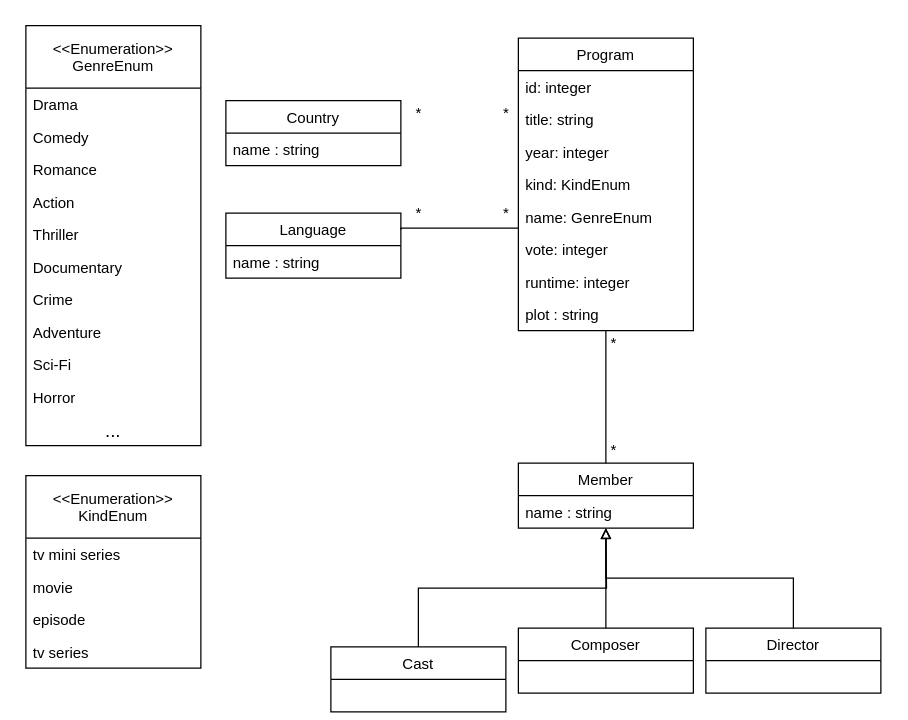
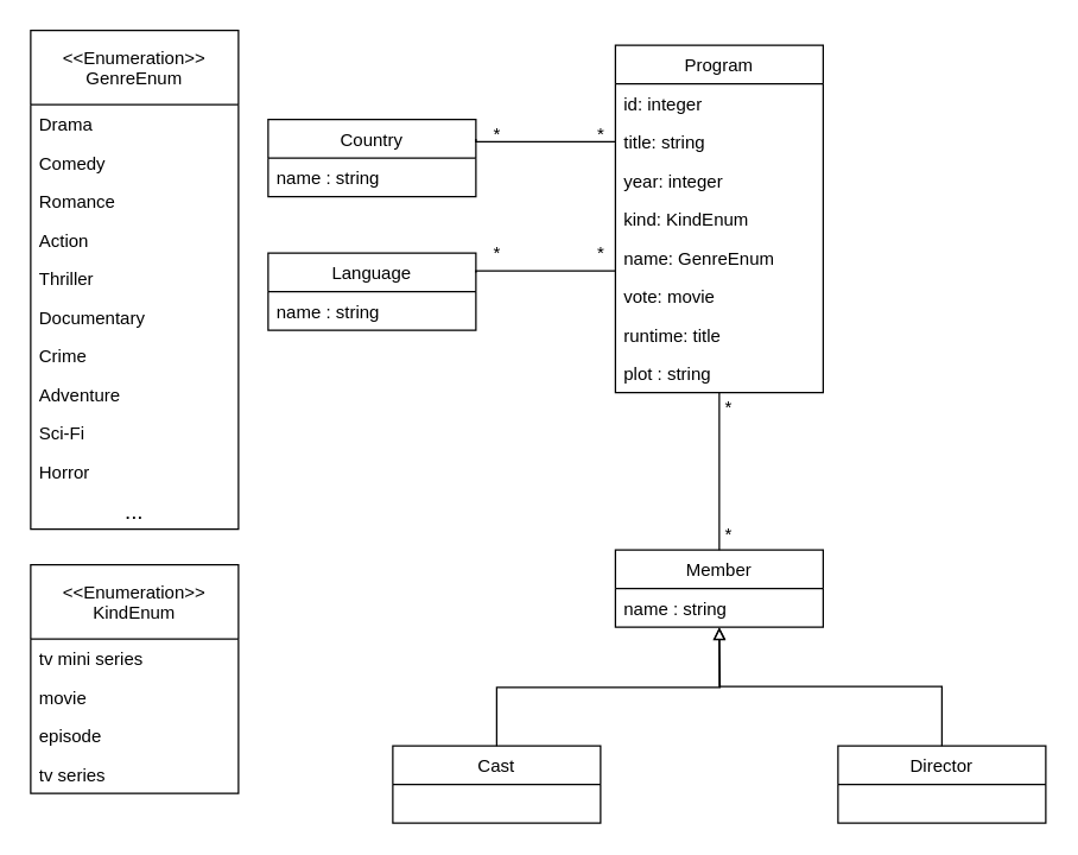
+ <mxCell id="32" style="edgeStyle=orthogonalEdgeStyle;rounded=0;orthogonalLoop=1;jettySize=auto;html=1;exitX=1;exitY=0.25;exitDx=0;exitDy=0;entryX=0;entryY=0.5;entryDx=0;entryDy=0;fontSize=12;endArrow=none;endFill=0;" edge="1" parent="1" source="33" target="4"><mxGeometry relative="1" as="geometry"><Array as="points"><mxPoint x="320" y="95" /></Array></mxGeometry></mxCell>
- <mxCell id="8" value="vote: integer" style="text;strokeColor=none;fillColor=none;align=left;verticalAlign=top;spacingLeft=4;spacingRight=4;overflow=hidden;rotatable=0;points=[[0,0.5],[1,0.5]];portConstraint=eastwest;" parent="2" vertex="1"><mxGeometry y="156" width="140" height="26" as="geometry" /></mxCell>
+ <mxCell id="8" value="vote: movie" style="text;strokeColor=none;fillColor=none;align=left;verticalAlign=top;spacingLeft=4;spacingRight=4;overflow=hidden;rotatable=0;points=[[0,0.5],[1,0.5]];portConstraint=eastwest;" parent="2" vertex="1"><mxGeometry y="156" width="140" height="26" as="geometry" /></mxCell>
- <mxCell id="9" value="runtime: integer" style="text;strokeColor=none;fillColor=none;align=left;verticalAlign=top;spacingLeft=4;spacingRight=4;overflow=hidden;rotatable=0;points=[[0,0.5],[1,0.5]];portConstraint=eastwest;" parent="2" vertex="1"><mxGeometry y="182" width="140" height="26" as="geometry" /></mxCell>
+ <mxCell id="9" value="runtime: title" style="text;strokeColor=none;fillColor=none;align=left;verticalAlign=top;spacingLeft=4;spacingRight=4;overflow=hidden;rotatable=0;points=[[0,0.5],[1,0.5]];portConstraint=eastwest;" parent="2" vertex="1"><mxGeometry y="182" width="140" height="26" as="geometry" /></mxCell>
- <mxCell id="28" style="edgeStyle=orthogonalEdgeStyle;rounded=0;orthogonalLoop=1;jettySize=auto;html=1;exitX=0.5;exitY=0;exitDx=0;exitDy=0;entryX=0.5;entryY=1;entryDx=0;entryDy=0;endArrow=block;endFill=0;" edge="1" parent="1" source="29" target="24"><mxGeometry relative="1" as="geometry" /></mxCell>
- <mxCell id="29" value="Composer" style="swimlane;fontStyle=0;childLayout=stackLayout;horizontal=1;startSize=26;fillColor=none;horizontalStack=0;resizeParent=1;resizeParentMax=0;resizeLast=0;collapsible=1;marginBottom=0;fontSize=12;align=center;verticalAlign=middle;" parent="1" vertex="1"><mxGeometry x="414" y="502" width="140" height="52" as="geometry"><mxRectangle x="160" y="230" width="100" height="26" as="alternateBounds" /></mxGeometry></mxCell>
- <mxCell id="27" value="Cast" style="swimlane;fontStyle=0;childLayout=stackLayout;horizontal=1;startSize=26;fillColor=none;horizontalStack=0;resizeParent=1;resizeParentMax=0;resizeLast=0;collapsible=1;marginBottom=0;fontSize=12;align=center;verticalAlign=middle;" parent="1" vertex="1"><mxGeometry x="264" y="517" width="140" height="52" as="geometry"><mxRectangle x="10" y="230" width="60" height="26" as="alternateBounds" /></mxGeometry></mxCell>
+ <mxCell id="27" value="Cast" style="swimlane;fontStyle=0;childLayout=stackLayout;horizontal=1;startSize=26;fillColor=none;horizontalStack=0;resizeParent=1;resizeParentMax=0;resizeLast=0;collapsible=1;marginBottom=0;fontSize=12;align=center;verticalAlign=middle;" parent="1" vertex="1"><mxGeometry x="264" y="502" width="140" height="52" as="geometry"><mxRectangle x="10" y="230" width="60" height="26" as="alternateBounds" /></mxGeometry></mxCell>
